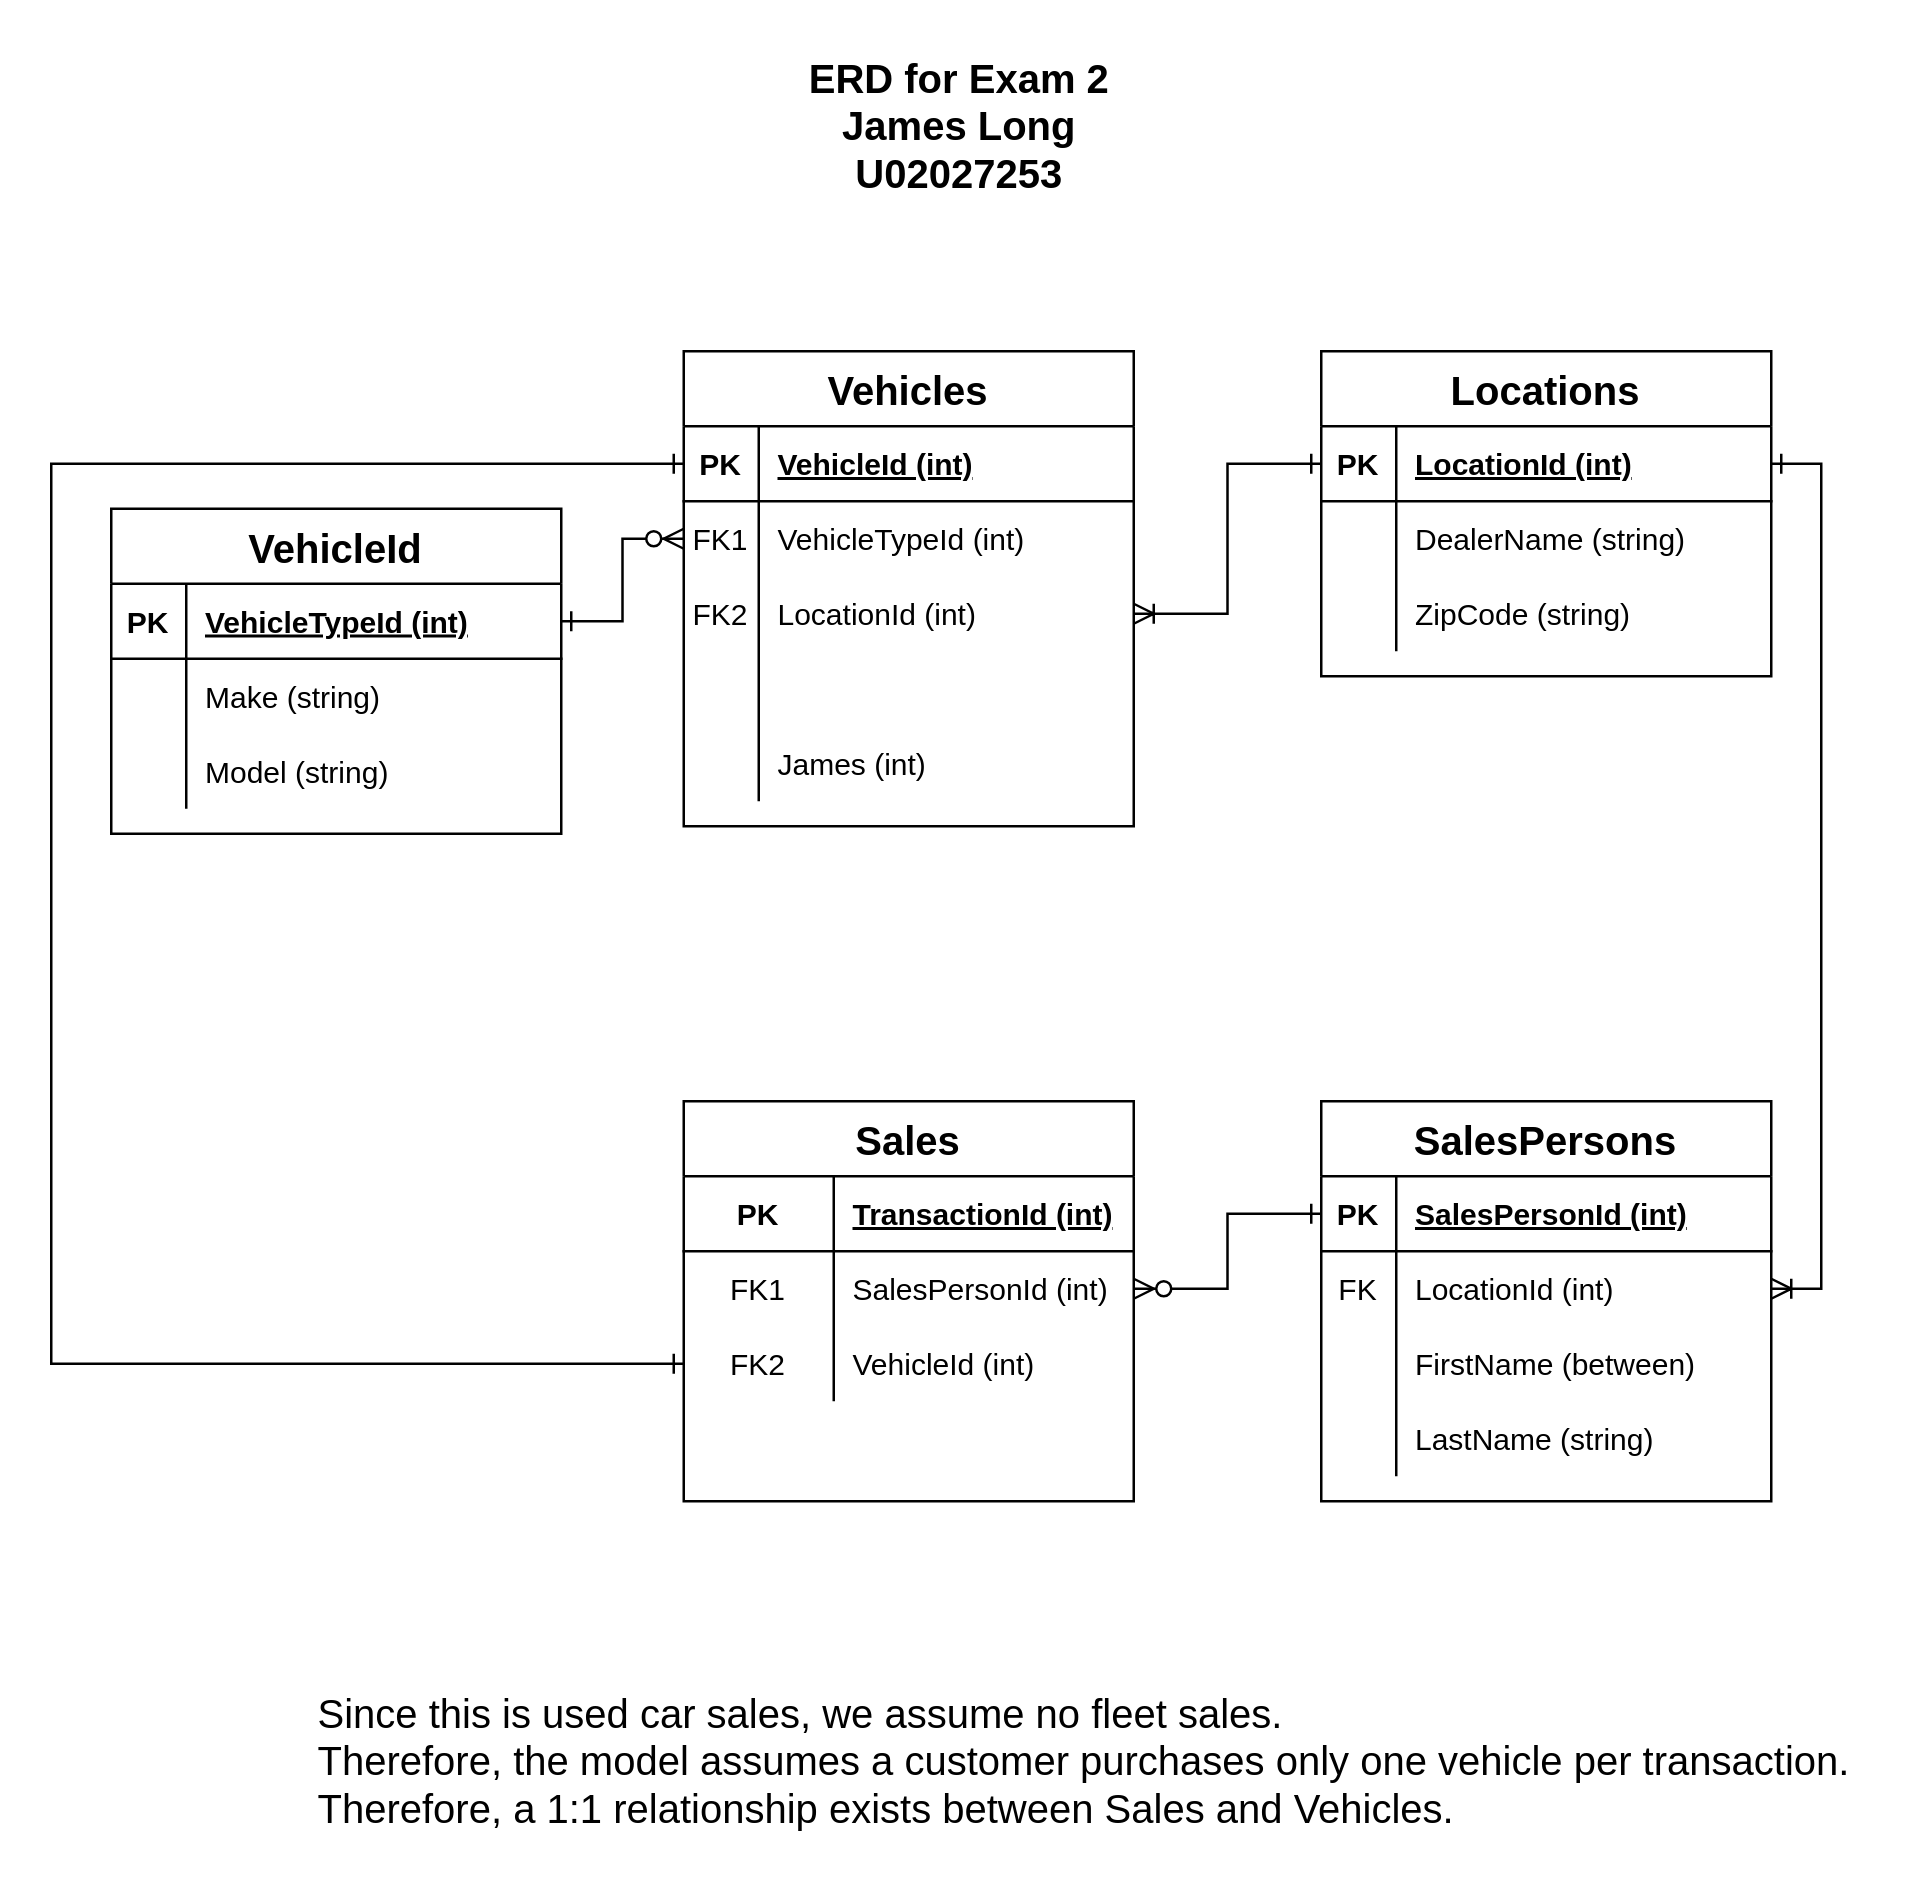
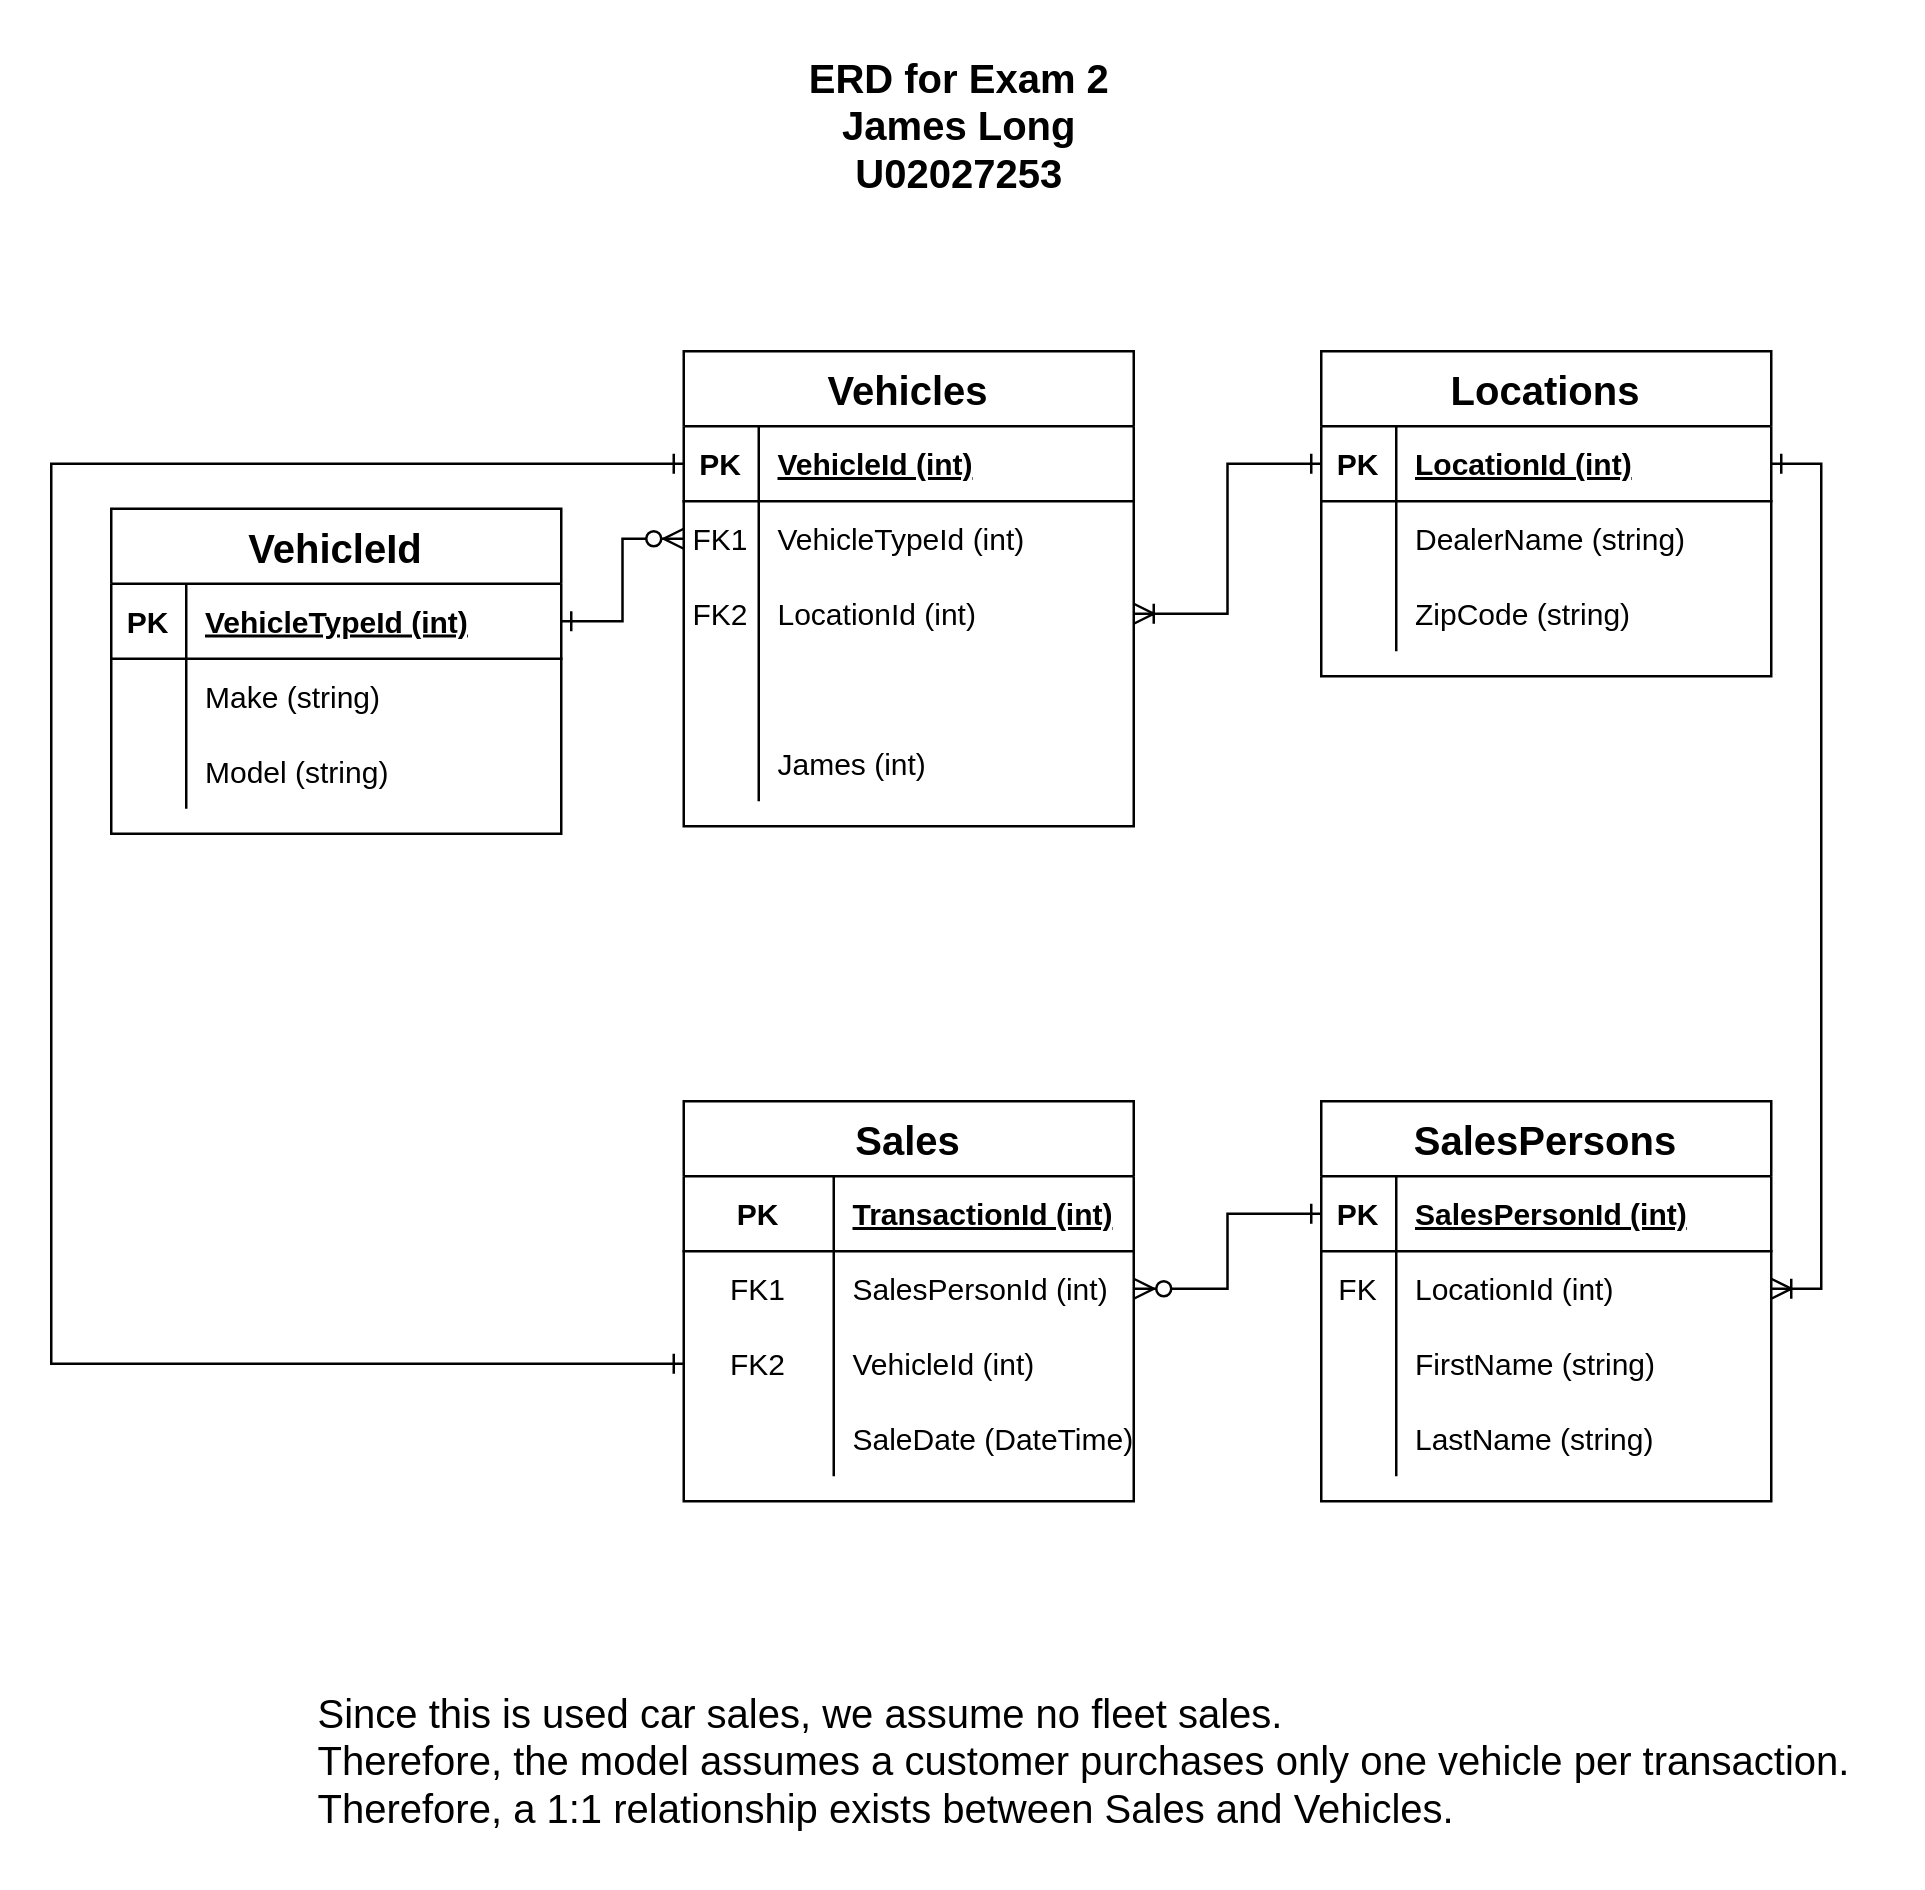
- <mxCell id="34" value="FirstName (between)" style="shape=partialRectangle;connectable=0;fillColor=none;top=0;left=0;bottom=0;right=0;align=left;spacingLeft=6;overflow=hidden;" vertex="1" parent="32"><mxGeometry x="30" width="150" height="30" as="geometry" /></mxCell>
+ <mxCell id="34" value="FirstName (string)" style="shape=partialRectangle;connectable=0;fillColor=none;top=0;left=0;bottom=0;right=0;align=left;spacingLeft=6;overflow=hidden;" vertex="1" parent="32"><mxGeometry x="30" width="150" height="30" as="geometry" /></mxCell>
+ <mxCell id="66" value="SaleDate (DateTime)" style="shape=partialRectangle;connectable=0;fillColor=none;top=0;left=0;bottom=0;right=0;align=left;spacingLeft=6;overflow=hidden;" vertex="1" parent="64"><mxGeometry x="60" width="120" height="30" as="geometry" /></mxCell>
